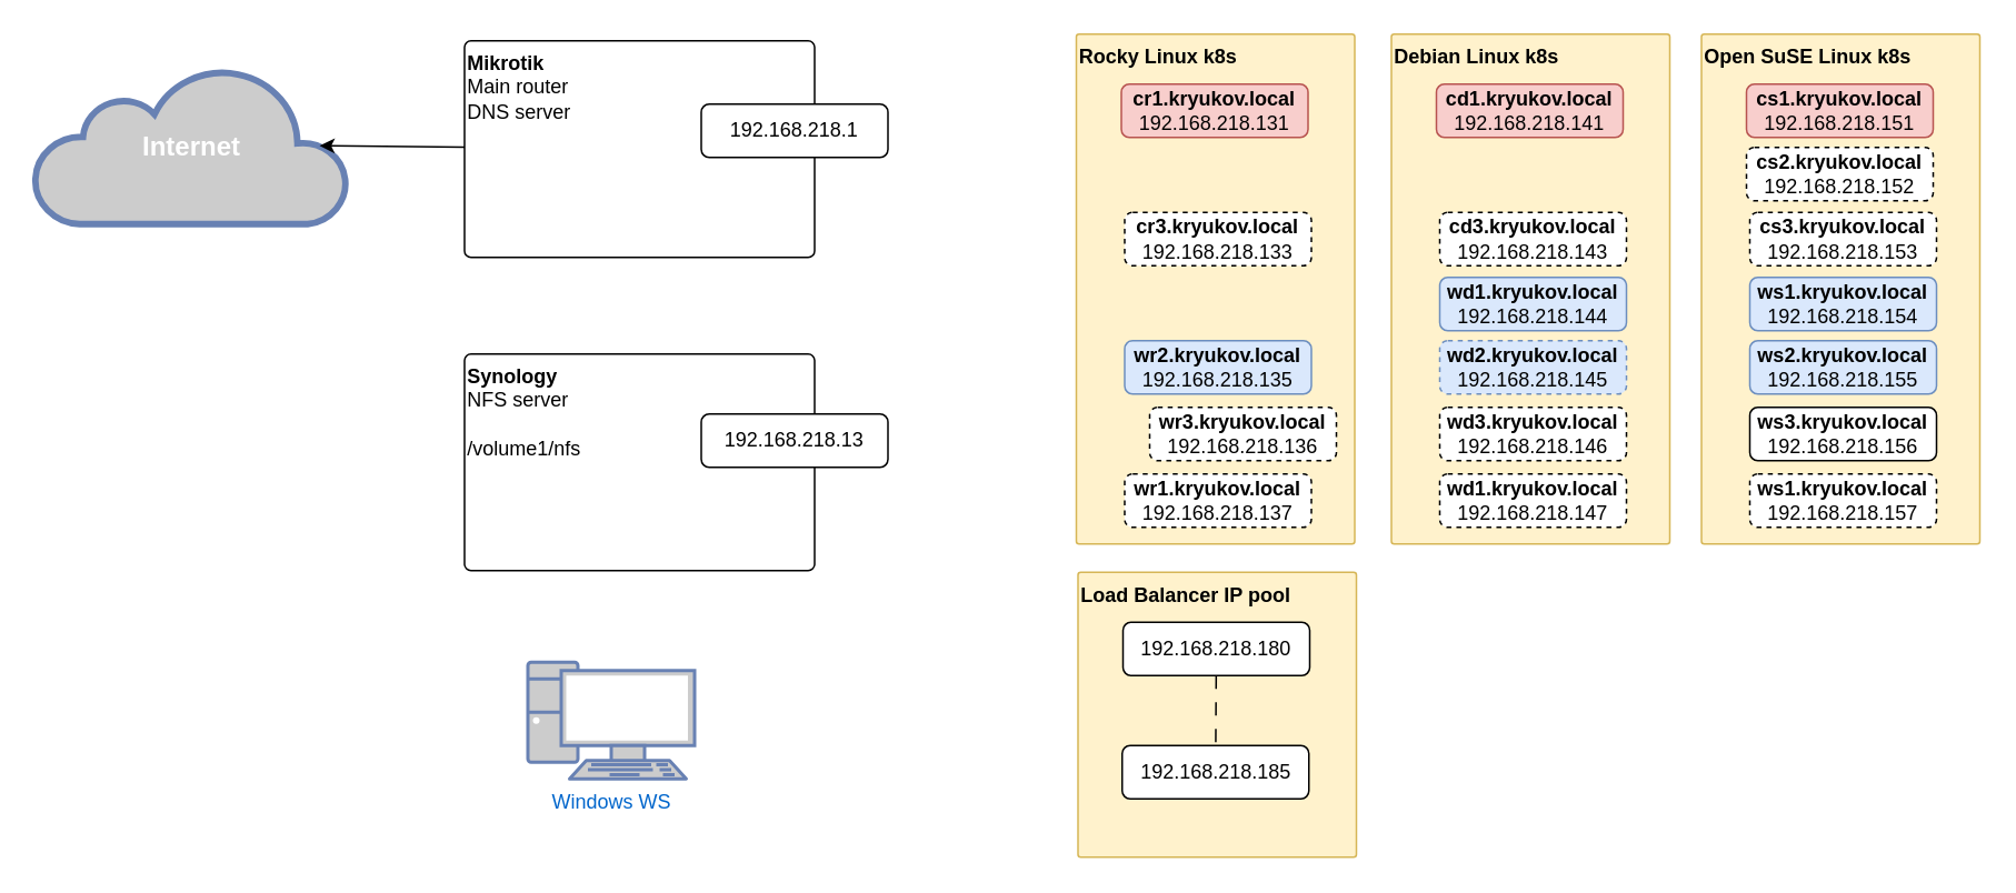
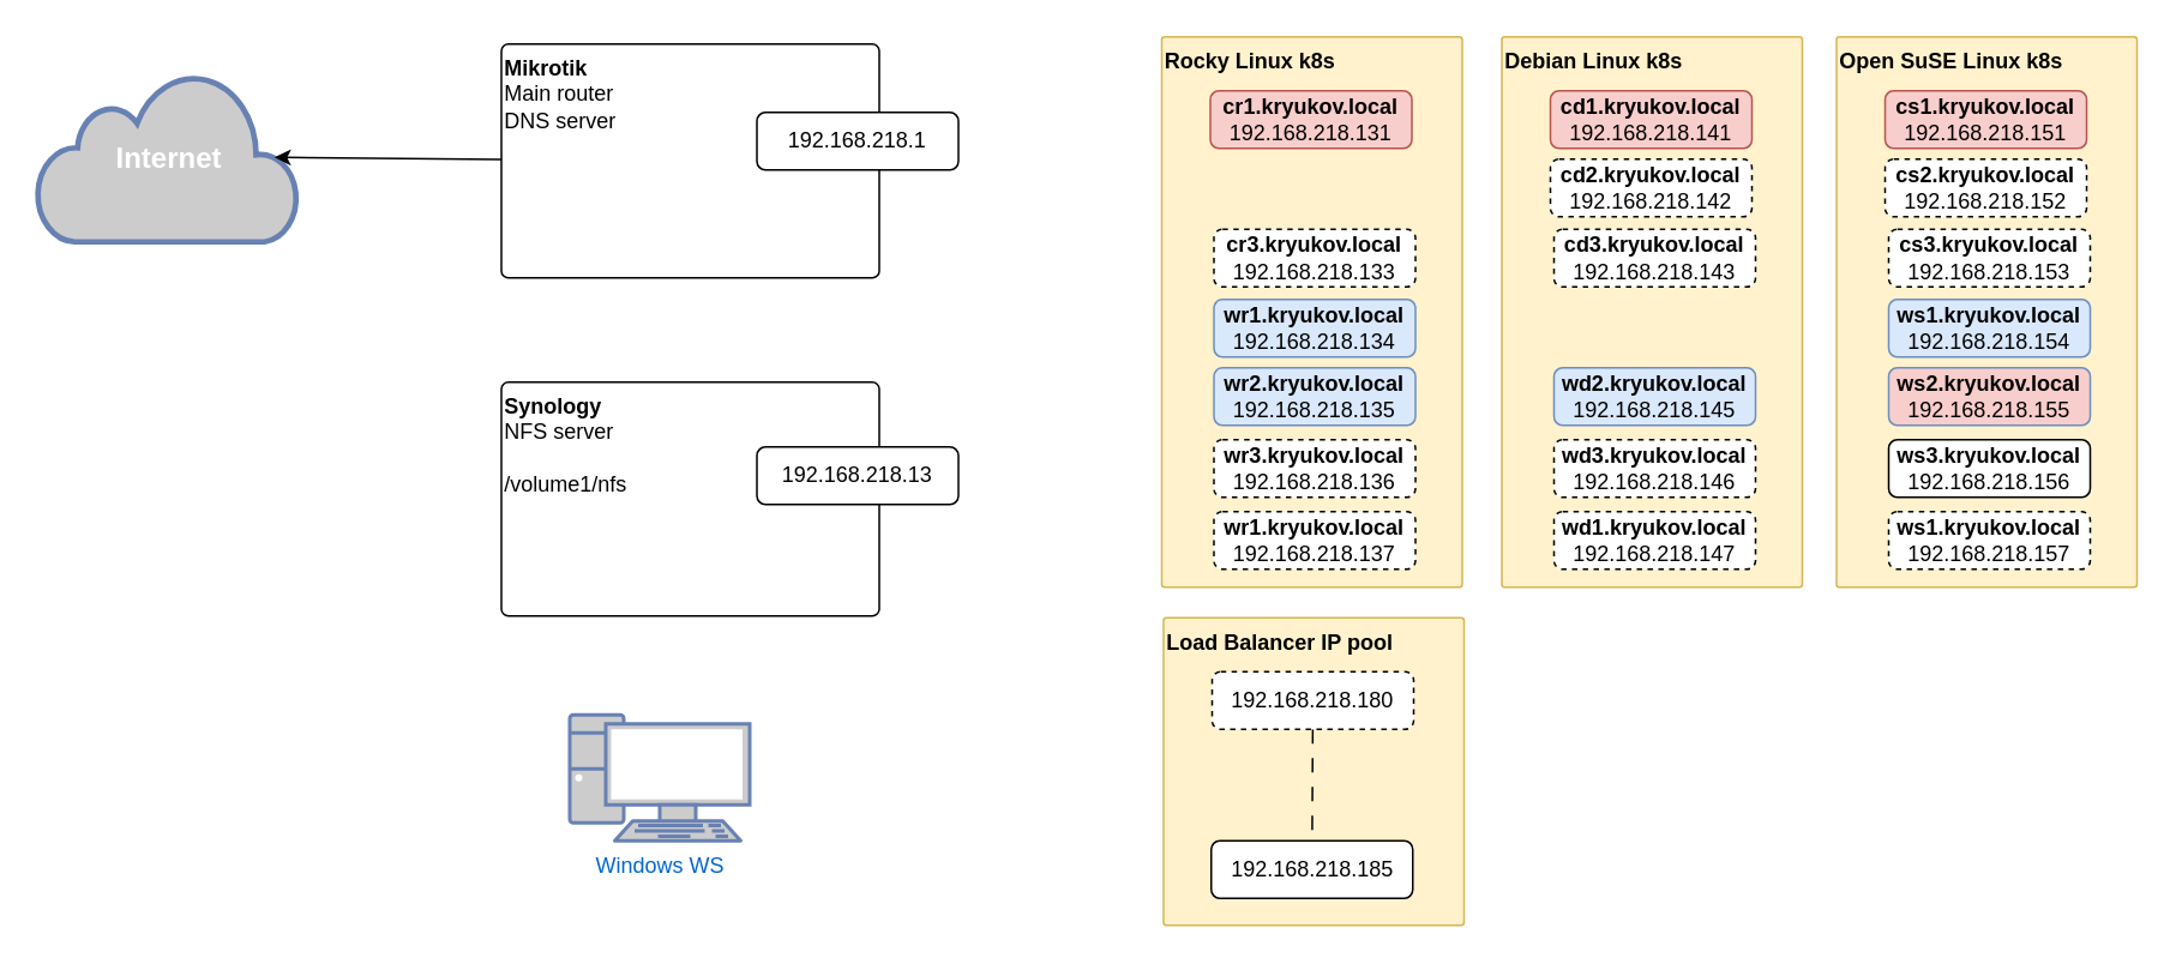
- <mxCell id="4" value="&lt;font style=&quot;font-size: 16px;&quot;&gt;&lt;b&gt;Internet&lt;/b&gt;&lt;/font&gt;" style="html=1;outlineConnect=0;fillColor=#CCCCCC;strokeColor=#6881B3;gradientColor=none;gradientDirection=north;strokeWidth=2;shape=mxgraph.networks.cloud;fontColor=#ffffff;" vertex="1" parent="1"><mxGeometry x="20" y="40" width="188" height="94" as="geometry" /></mxCell>
+ <mxCell id="4" value="&lt;font style=&quot;font-size: 16px;&quot;&gt;&lt;b&gt;Internet&lt;/b&gt;&lt;/font&gt;" style="html=1;outlineConnect=0;fillColor=#CCCCCC;strokeColor=#6881B3;gradientColor=none;gradientDirection=north;strokeWidth=2;shape=mxgraph.networks.cloud;fontColor=#ffffff;" vertex="1" parent="1"><mxGeometry x="20" y="40" width="145" height="94" as="geometry" /></mxCell>
+ <mxCell id="19" value="&lt;div&gt;&lt;b&gt;cd2.kryukov.local&lt;/b&gt;&lt;/div&gt;192.168.218.142" style="rounded=1;whiteSpace=wrap;html=1;dashed=1;" vertex="1" parent="16"><mxGeometry x="27" y="68" width="112" height="32" as="geometry" /></mxCell>
+ <mxCell id="12" value="&lt;div&gt;&lt;b&gt;wr1.kryukov.local&lt;/b&gt;&lt;/div&gt;192.168.218.134" style="rounded=1;whiteSpace=wrap;html=1;fillColor=#dae8fc;strokeColor=#6c8ebf;" vertex="1" parent="8"><mxGeometry x="29" y="146" width="112" height="32" as="geometry" /></mxCell>
- <mxCell id="21" value="&lt;div&gt;&lt;b&gt;wd1.kryukov.local&lt;/b&gt;&lt;/div&gt;192.168.218.144" style="rounded=1;whiteSpace=wrap;html=1;fillColor=#dae8fc;strokeColor=#6c8ebf;" vertex="1" parent="16"><mxGeometry x="29" y="146" width="112" height="32" as="geometry" /></mxCell>
- <mxCell id="22" value="&lt;div&gt;&lt;b&gt;wd2.kryukov.local&lt;/b&gt;&lt;/div&gt;192.168.218.145" style="rounded=1;whiteSpace=wrap;html=1;fillColor=#dae8fc;strokeColor=#6c8ebf;dashed=1;" vertex="1" parent="16"><mxGeometry x="29" y="184" width="112" height="32" as="geometry" /></mxCell>
+ <mxCell id="22" value="&lt;div&gt;&lt;b&gt;wd2.kryukov.local&lt;/b&gt;&lt;/div&gt;192.168.218.145" style="rounded=1;whiteSpace=wrap;html=1;fillColor=#dae8fc;strokeColor=#6c8ebf;" vertex="1" parent="16"><mxGeometry x="29" y="184" width="112" height="32" as="geometry" /></mxCell>
- <mxCell id="31" value="&lt;div&gt;&lt;b&gt;ws2.kryukov.local&lt;/b&gt;&lt;/div&gt;192.168.218.155" style="rounded=1;whiteSpace=wrap;html=1;fillColor=#dae8fc;strokeColor=#6c8ebf;" vertex="1" parent="25"><mxGeometry x="29" y="184" width="112" height="32" as="geometry" /></mxCell>
+ <mxCell id="31" value="&lt;div&gt;&lt;b&gt;ws2.kryukov.local&lt;/b&gt;&lt;/div&gt;192.168.218.155" style="rounded=1;whiteSpace=wrap;html=1;fillColor=#f8cecc;strokeColor=#6c8ebf;" vertex="1" parent="25"><mxGeometry x="29" y="184" width="112" height="32" as="geometry" /></mxCell>
- <mxCell id="14" value="&lt;div&gt;&lt;b&gt;wr3.kryukov.local&lt;/b&gt;&lt;/div&gt;192.168.218.136" style="rounded=1;whiteSpace=wrap;html=1;dashed=1;" vertex="1" parent="8"><mxGeometry x="44" y="224" width="112" height="32" as="geometry" /></mxCell>
+ <mxCell id="14" value="&lt;div&gt;&lt;b&gt;wr3.kryukov.local&lt;/b&gt;&lt;/div&gt;192.168.218.136" style="rounded=1;whiteSpace=wrap;html=1;dashed=1;" vertex="1" parent="8"><mxGeometry x="29" y="224" width="112" height="32" as="geometry" /></mxCell>
- <mxCell id="36" value="&lt;div&gt;&lt;span style=&quot;background-color: transparent;&quot;&gt;192.168.218.180&lt;/span&gt;&lt;/div&gt;" style="rounded=1;whiteSpace=wrap;html=1;movable=1;resizable=1;rotatable=1;deletable=1;editable=1;locked=0;connectable=1;container=0;" vertex="1" parent="1"><mxGeometry x="673" y="373" width="112" height="32" as="geometry" /></mxCell>
+ <mxCell id="36" value="&lt;div&gt;&lt;span style=&quot;background-color: transparent;&quot;&gt;192.168.218.180&lt;/span&gt;&lt;/div&gt;" style="rounded=1;whiteSpace=wrap;html=1;movable=1;resizable=1;rotatable=1;deletable=1;editable=1;locked=0;connectable=1;container=0;dashed=1;" vertex="1" parent="1"><mxGeometry x="673" y="373" width="112" height="32" as="geometry" /></mxCell>
- <mxCell id="37" value="&lt;div&gt;&lt;span style=&quot;background-color: transparent;&quot;&gt;192.168.218.185&lt;/span&gt;&lt;/div&gt;" style="rounded=1;whiteSpace=wrap;html=1;movable=1;resizable=1;rotatable=1;deletable=1;editable=1;locked=0;connectable=1;container=0;" vertex="1" parent="1"><mxGeometry x="672.5" y="447" width="112" height="32" as="geometry" /></mxCell>
+ <mxCell id="37" value="&lt;div&gt;&lt;span style=&quot;background-color: transparent;&quot;&gt;192.168.218.185&lt;/span&gt;&lt;/div&gt;" style="rounded=1;whiteSpace=wrap;html=1;movable=1;resizable=1;rotatable=1;deletable=1;editable=1;locked=0;connectable=1;container=0;" vertex="1" parent="1"><mxGeometry x="672.5" y="467" width="112" height="32" as="geometry" /></mxCell>
